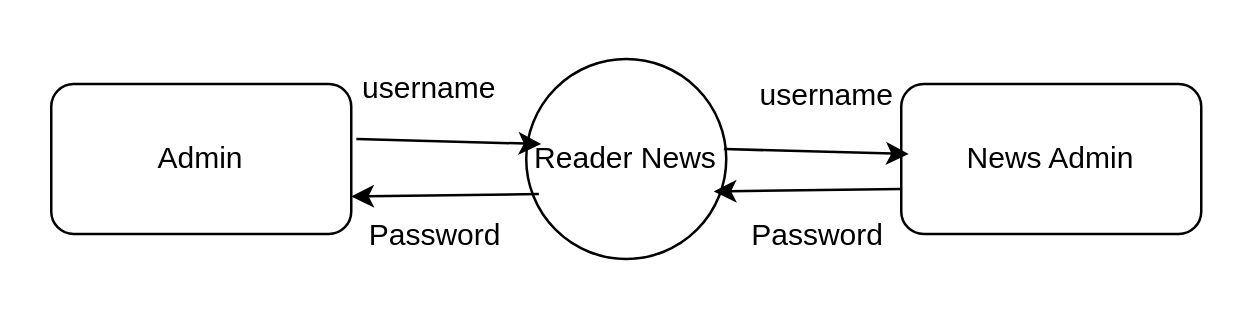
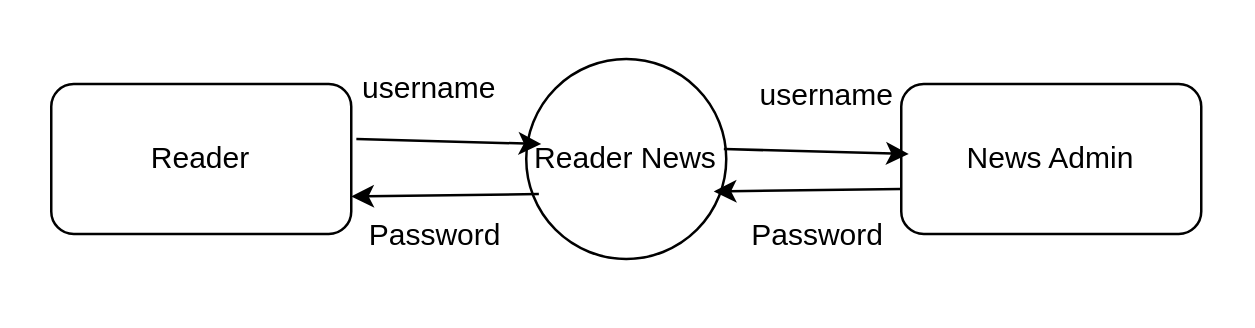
- <mxCell id="2" value="Admin" style="rounded=1;whiteSpace=wrap;html=1;" parent="1" vertex="1"><mxGeometry x="20" y="33" width="120" height="60" as="geometry" /></mxCell>
+ <mxCell id="2" value="Reader" style="rounded=1;whiteSpace=wrap;html=1;" parent="1" vertex="1"><mxGeometry x="20" y="33" width="120" height="60" as="geometry" /></mxCell>
